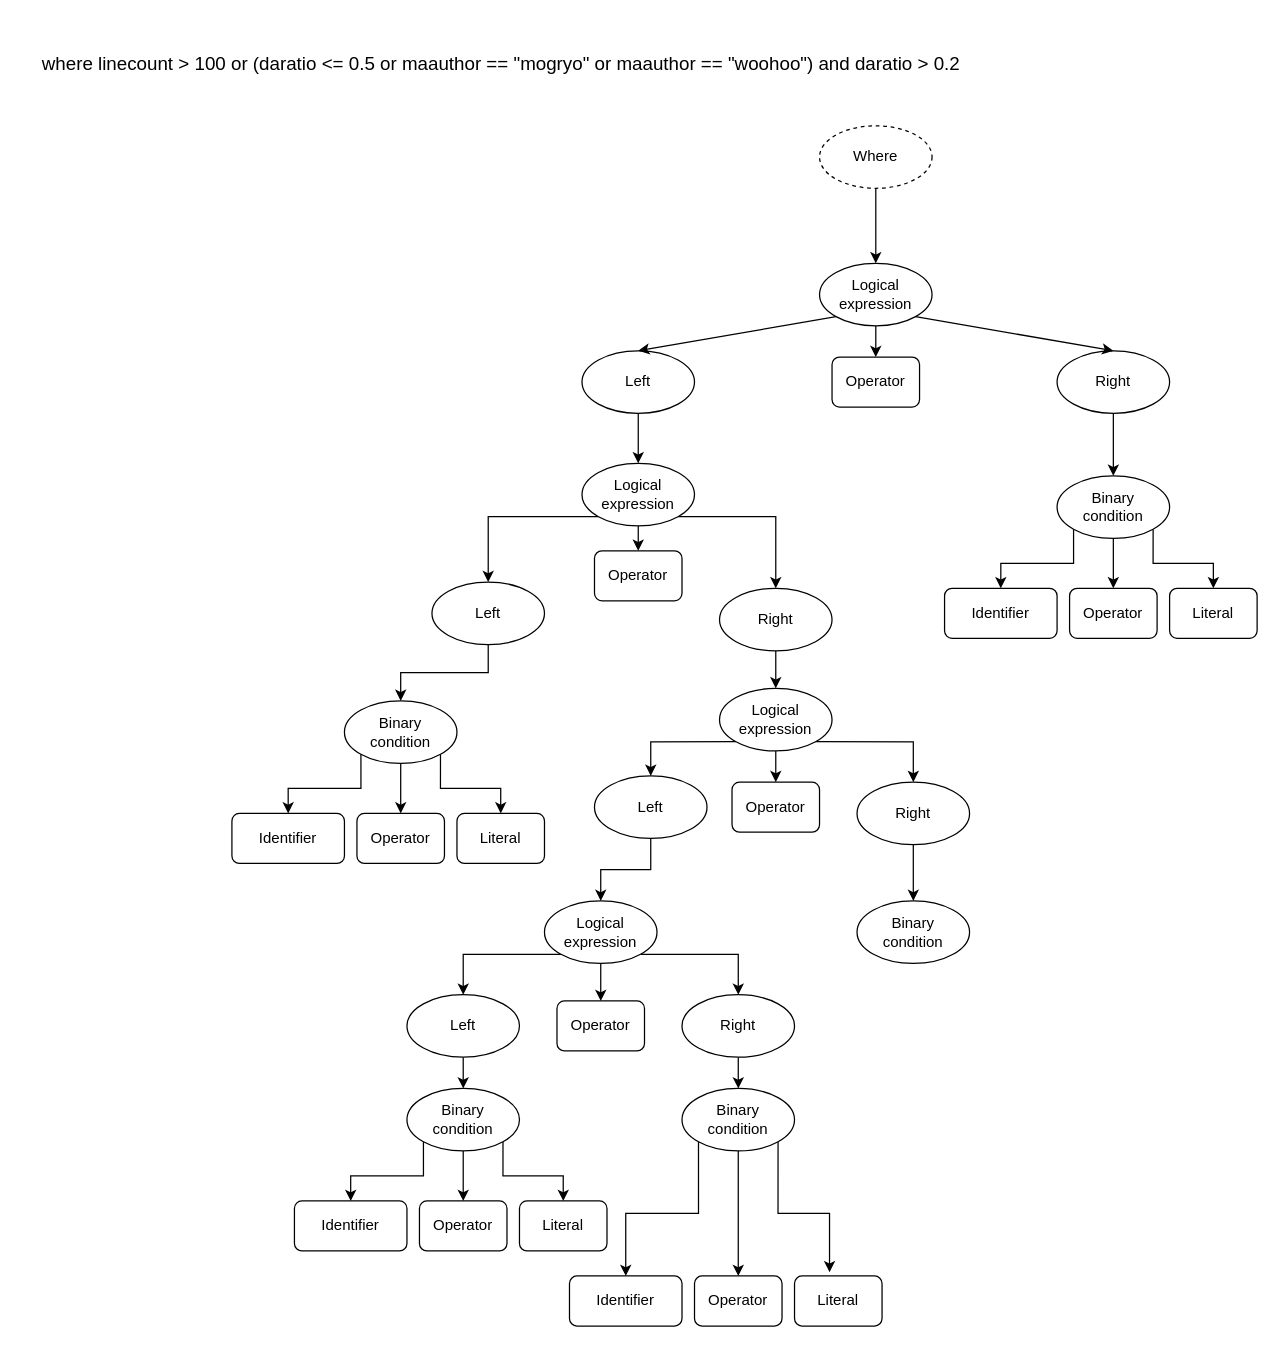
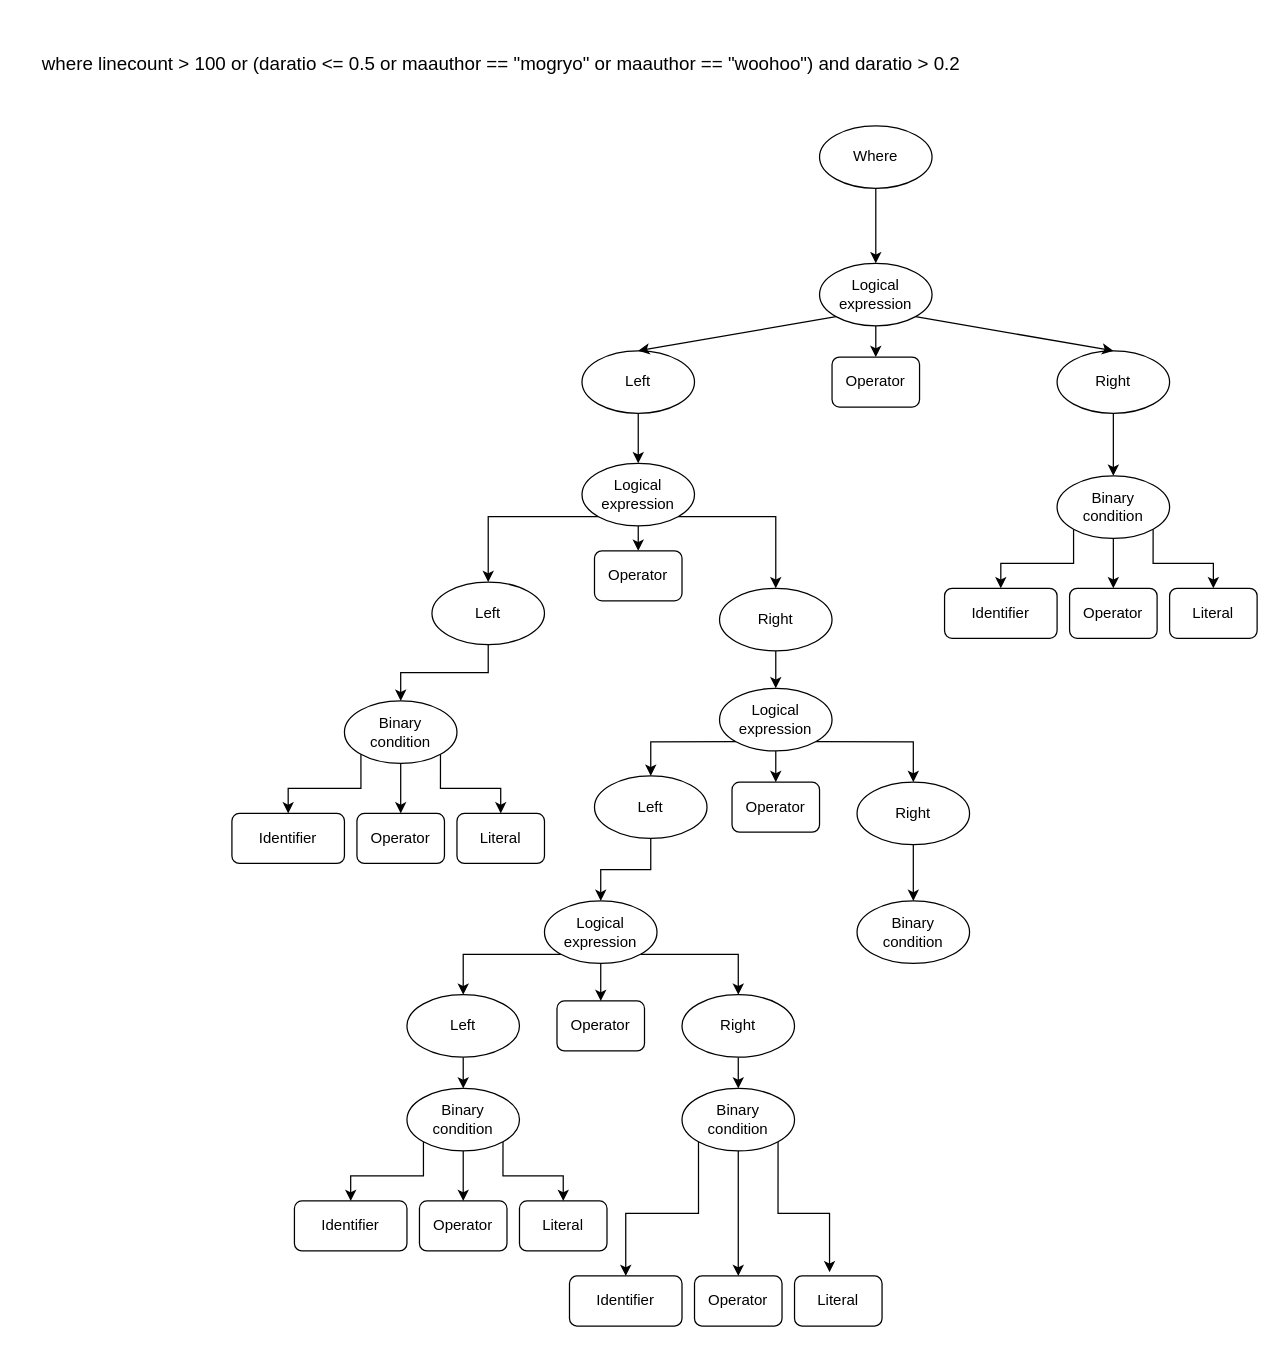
- <mxCell id="7" value="Where" style="ellipse;whiteSpace=wrap;html=1;dashed=1;" parent="1" vertex="1"><mxGeometry x="655" y="100" width="90" height="50" as="geometry" /></mxCell>
+ <mxCell id="7" value="Where" style="ellipse;whiteSpace=wrap;html=1;" parent="1" vertex="1"><mxGeometry x="655" y="100" width="90" height="50" as="geometry" /></mxCell>
